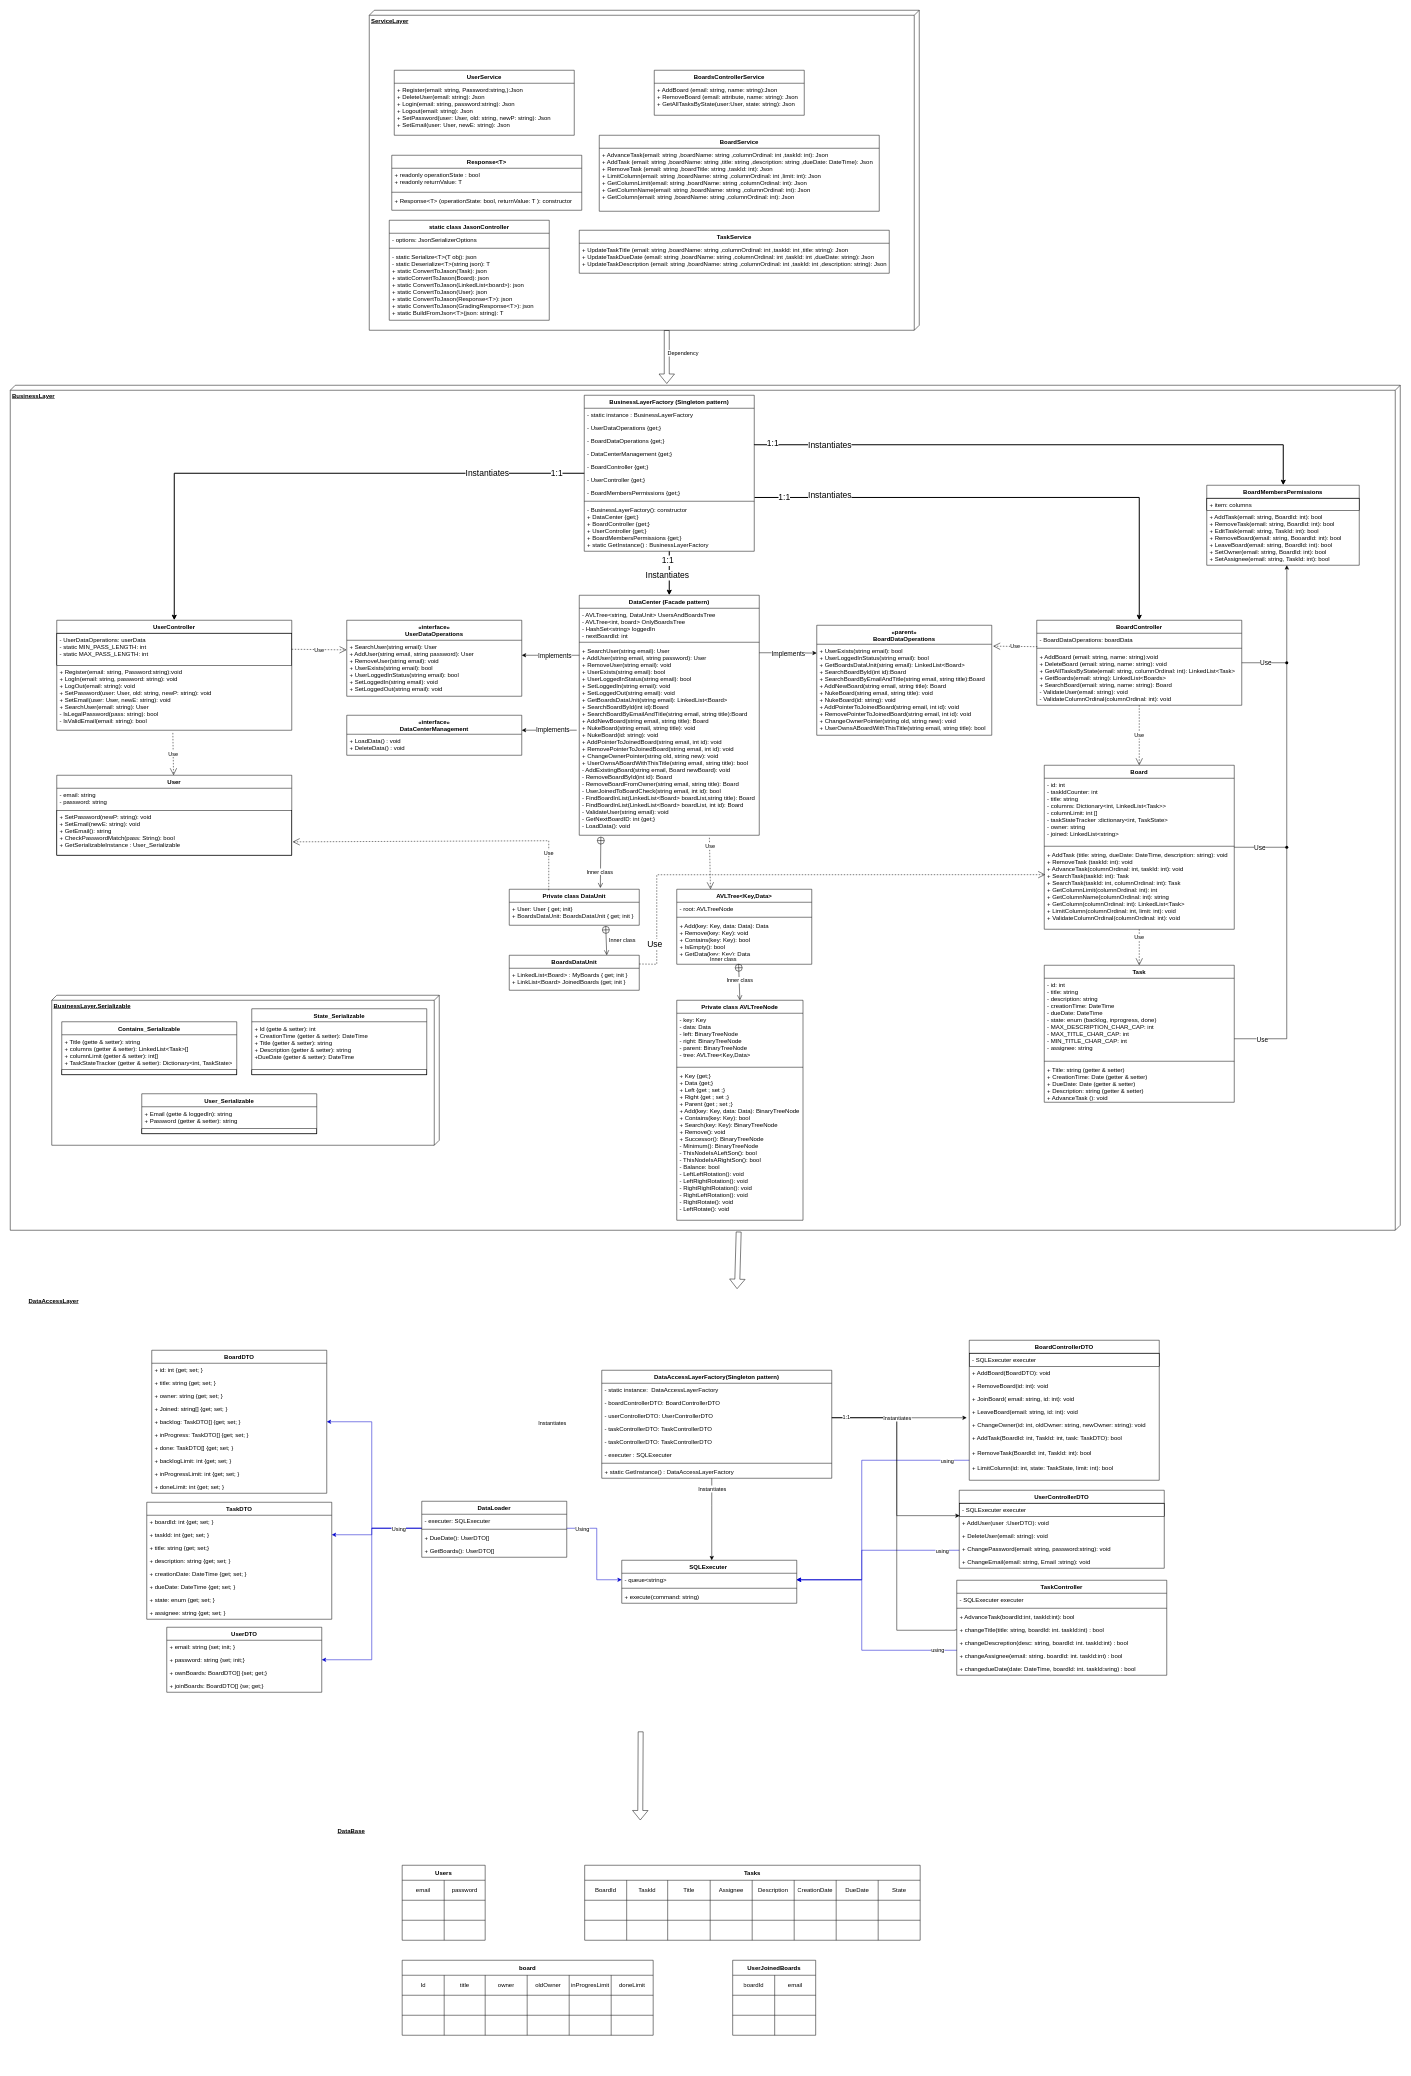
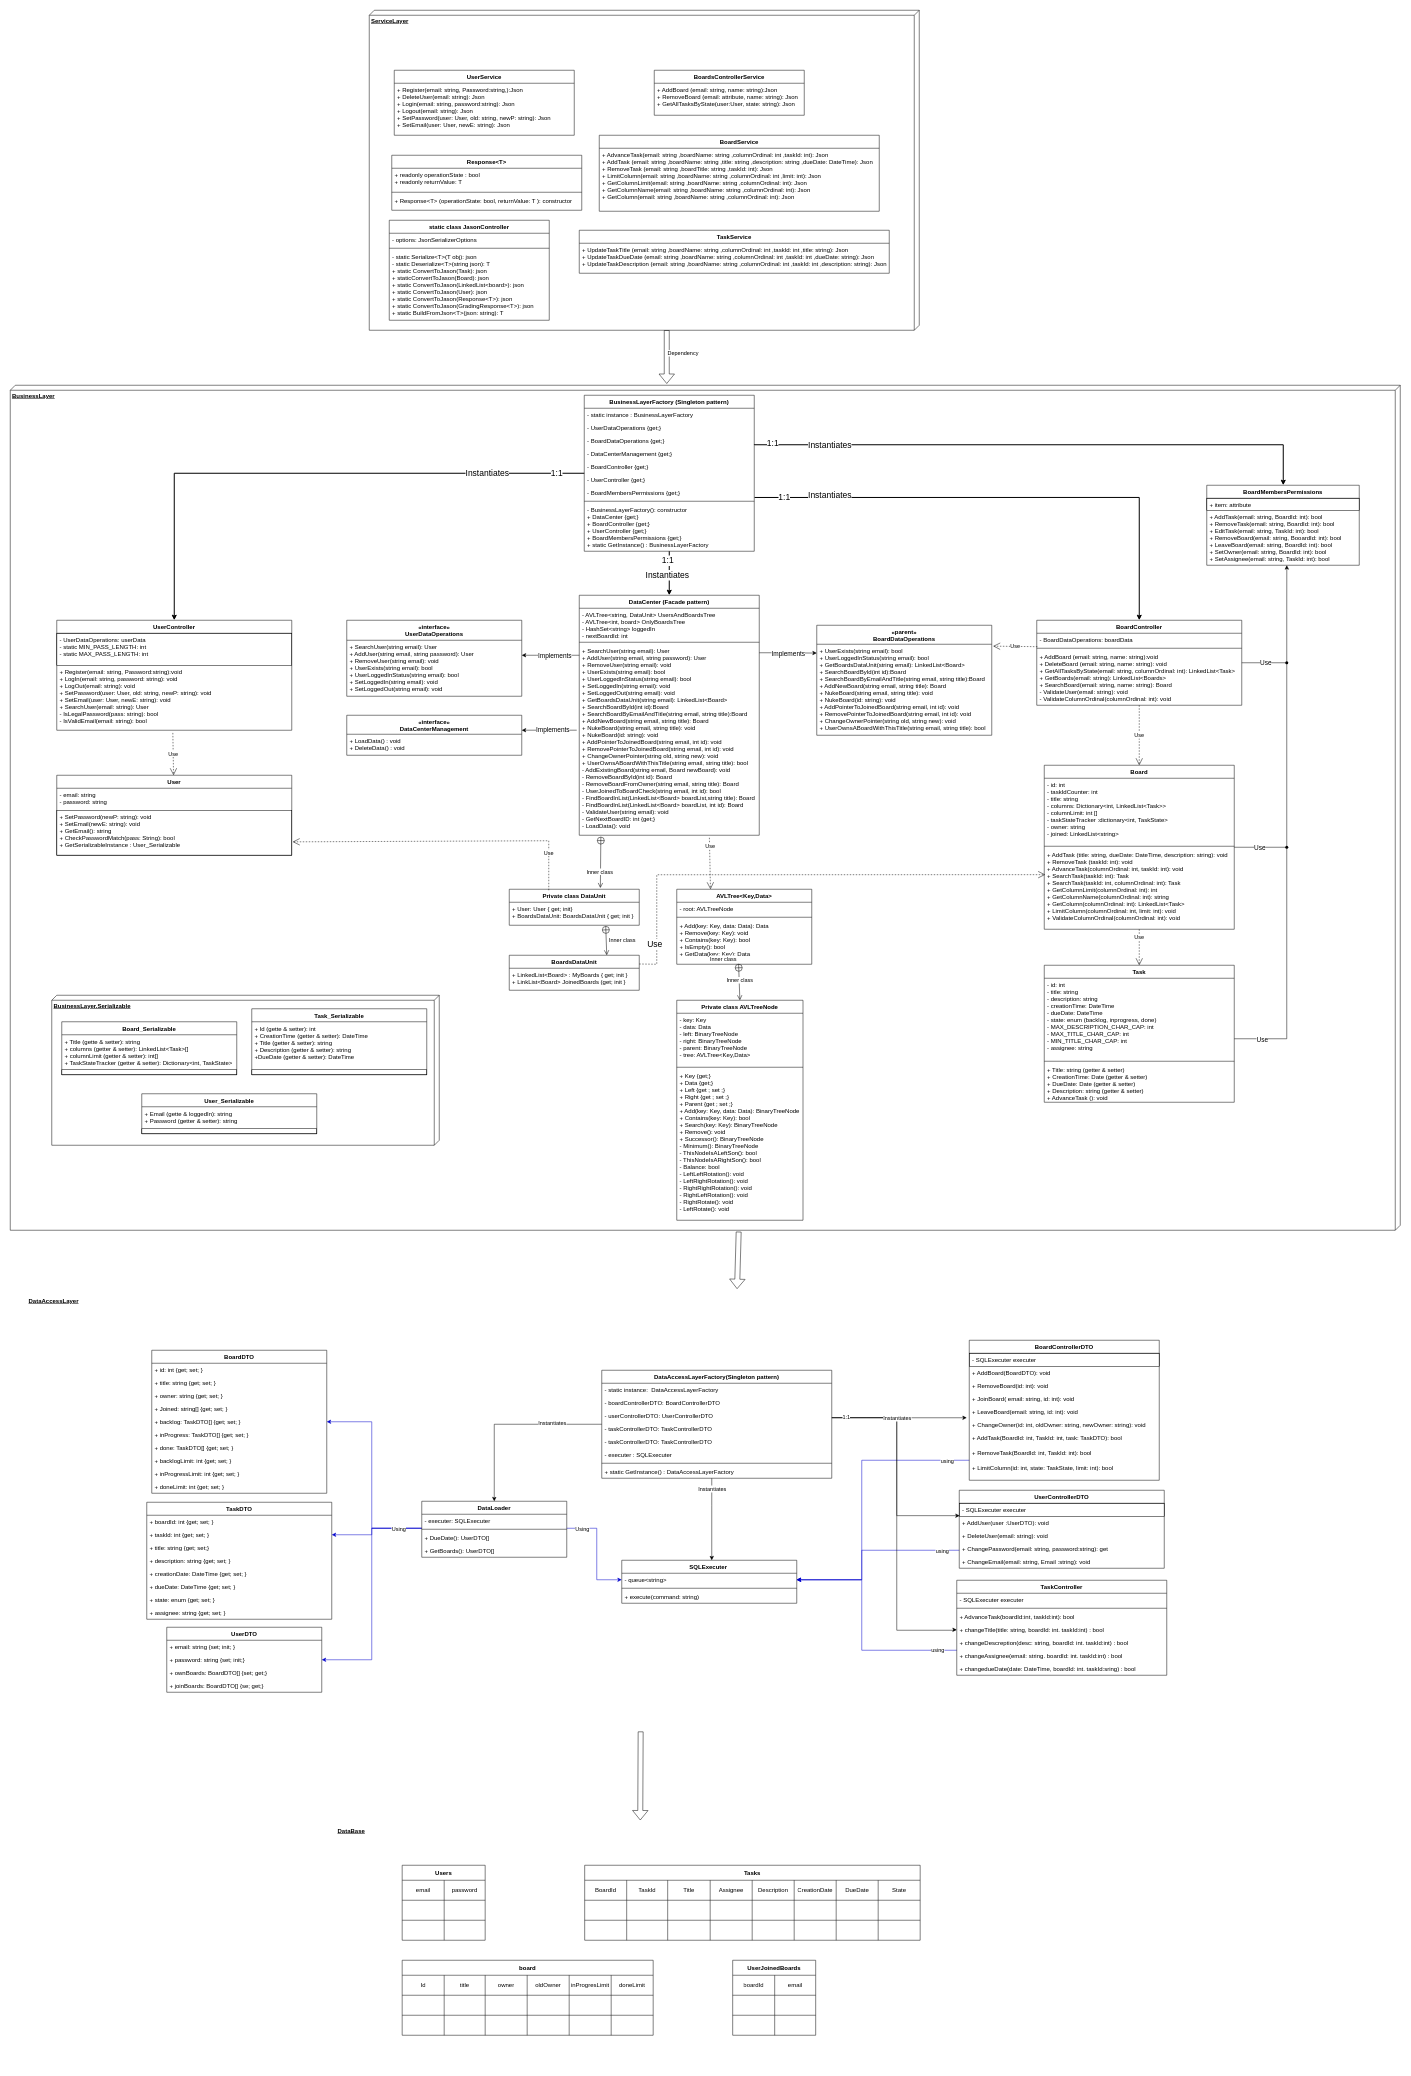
- <mxCell id="87" value="+ item: columns" style="text;strokeColor=default;fillColor=none;align=left;verticalAlign=top;spacingLeft=4;spacingRight=4;overflow=hidden;rotatable=0;points=[[0,0.5],[1,0.5]];portConstraint=eastwest;" vertex="1" parent="86"><mxGeometry y="26" width="305" height="24" as="geometry" /></mxCell>
+ <mxCell id="87" value="+ item: attribute" style="text;strokeColor=default;fillColor=none;align=left;verticalAlign=top;spacingLeft=4;spacingRight=4;overflow=hidden;rotatable=0;points=[[0,0.5],[1,0.5]];portConstraint=eastwest;" vertex="1" parent="86"><mxGeometry y="26" width="305" height="24" as="geometry" /></mxCell>
- <mxCell id="43" value="Use" style="endArrow=open;endSize=12;dashed=1;html=1;rounded=0;exitX=1;exitY=0.5;exitDx=0;exitDy=0;fillColor=#dae8fc;strokeColor=#000000;shadow=0;entryX=-0.001;entryY=0.172;entryDx=0;entryDy=0;entryPerimeter=0;" edge="1" parent="1" source="12" target="146"><mxGeometry width="160" relative="1" as="geometry"><mxPoint x="1038" y="1610" as="sourcePoint" /><mxPoint x="668" y="1298" as="targetPoint" /><Array as="points" /></mxGeometry></mxCell>
- <mxCell id="75" value="State_Serializable" style="swimlane;fontStyle=1;align=center;verticalAlign=top;childLayout=stackLayout;horizontal=1;startSize=26;horizontalStack=0;resizeParent=1;resizeParentMax=0;resizeLast=0;collapsible=1;marginBottom=0;shadow=0;" vertex="1" parent="1"><mxGeometry x="503" y="2017" width="350" height="132" as="geometry" /></mxCell>
+ <mxCell id="75" value="Task_Serializable" style="swimlane;fontStyle=1;align=center;verticalAlign=top;childLayout=stackLayout;horizontal=1;startSize=26;horizontalStack=0;resizeParent=1;resizeParentMax=0;resizeLast=0;collapsible=1;marginBottom=0;shadow=0;" vertex="1" parent="1"><mxGeometry x="503" y="2017" width="350" height="132" as="geometry" /></mxCell>
- <mxCell id="72" value="Contains_Serializable" style="swimlane;fontStyle=1;align=center;verticalAlign=top;childLayout=stackLayout;horizontal=1;startSize=26;horizontalStack=0;resizeParent=1;resizeParentMax=0;resizeLast=0;collapsible=1;marginBottom=0;shadow=0;" vertex="1" parent="1"><mxGeometry x="123" y="2043" width="350" height="106" as="geometry" /></mxCell>
+ <mxCell id="72" value="Board_Serializable" style="swimlane;fontStyle=1;align=center;verticalAlign=top;childLayout=stackLayout;horizontal=1;startSize=26;horizontalStack=0;resizeParent=1;resizeParentMax=0;resizeLast=0;collapsible=1;marginBottom=0;shadow=0;" vertex="1" parent="1"><mxGeometry x="123" y="2043" width="350" height="106" as="geometry" /></mxCell>
+ <mxCell id="262" value="" style="edgeStyle=orthogonalEdgeStyle;rounded=0;orthogonalLoop=1;jettySize=auto;html=1;strokeColor=#000000;entryX=0.5;entryY=0;entryDx=0;entryDy=0;" edge="1" parent="1" source="263" target="285"><mxGeometry relative="1" as="geometry"><mxPoint x="988" y="2920" as="targetPoint" /></mxGeometry></mxCell>
- <mxCell id="134" value="+ ChangePassword(email: string, password:string): void" style="text;strokeColor=none;fillColor=none;align=left;verticalAlign=top;spacingLeft=4;spacingRight=4;overflow=hidden;rotatable=0;points=[[0,0.5],[1,0.5]];portConstraint=eastwest;" vertex="1" parent="130"><mxGeometry y="104" width="410" height="26" as="geometry" /></mxCell>
+ <mxCell id="134" value="+ ChangePassword(email: string, password:string): get" style="text;strokeColor=none;fillColor=none;align=left;verticalAlign=top;spacingLeft=4;spacingRight=4;overflow=hidden;rotatable=0;points=[[0,0.5],[1,0.5]];portConstraint=eastwest;" vertex="1" parent="130"><mxGeometry y="104" width="410" height="26" as="geometry" /></mxCell>
- <mxCell id="273" value="" style="edgeStyle=orthogonalEdgeStyle;rounded=0;orthogonalLoop=1;jettySize=auto;html=1;entryX=0;entryY=0.5;entryDx=0;entryDy=0;exitX=1.001;exitY=0.645;exitDx=0;exitDy=0;exitPerimeter=0;endArrow=none;" edge="1" parent="1" source="266" target="255"><mxGeometry relative="1" as="geometry"><mxPoint x="1663" y="2840" as="sourcePoint" /><mxPoint x="1918" y="3076.2" as="targetPoint" /><Array as="points"><mxPoint x="1793" y="2835" /><mxPoint x="1793" y="3260" /><mxPoint x="1910" y="3260" /><mxPoint x="1910" y="3259" /></Array></mxGeometry></mxCell>
+ <mxCell id="273" value="" style="edgeStyle=orthogonalEdgeStyle;rounded=0;orthogonalLoop=1;jettySize=auto;html=1;entryX=0;entryY=0.5;entryDx=0;entryDy=0;exitX=1.001;exitY=0.645;exitDx=0;exitDy=0;exitPerimeter=0;" edge="1" parent="1" source="266" target="255"><mxGeometry relative="1" as="geometry"><mxPoint x="1663" y="2840" as="sourcePoint" /><mxPoint x="1918" y="3076.2" as="targetPoint" /><Array as="points"><mxPoint x="1793" y="2835" /><mxPoint x="1793" y="3260" /><mxPoint x="1910" y="3260" /><mxPoint x="1910" y="3259" /></Array></mxGeometry></mxCell>
